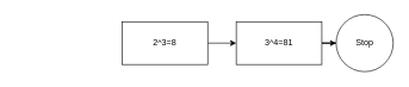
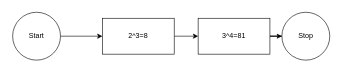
+ <mxCell id="4" value="Start" style="ellipse;whiteSpace=wrap;html=1;aspect=fixed;" parent="1" vertex="1"><mxGeometry x="20" y="20" width="80" height="80" as="geometry" /></mxCell>
+ <mxCell id="3" value="" style="edgeStyle=orthogonalEdgeStyle;rounded=0;orthogonalLoop=1;jettySize=auto;html=1;" parent="1" source="4" target="6" edge="1"><mxGeometry relative="1" as="geometry" /></mxCell>
